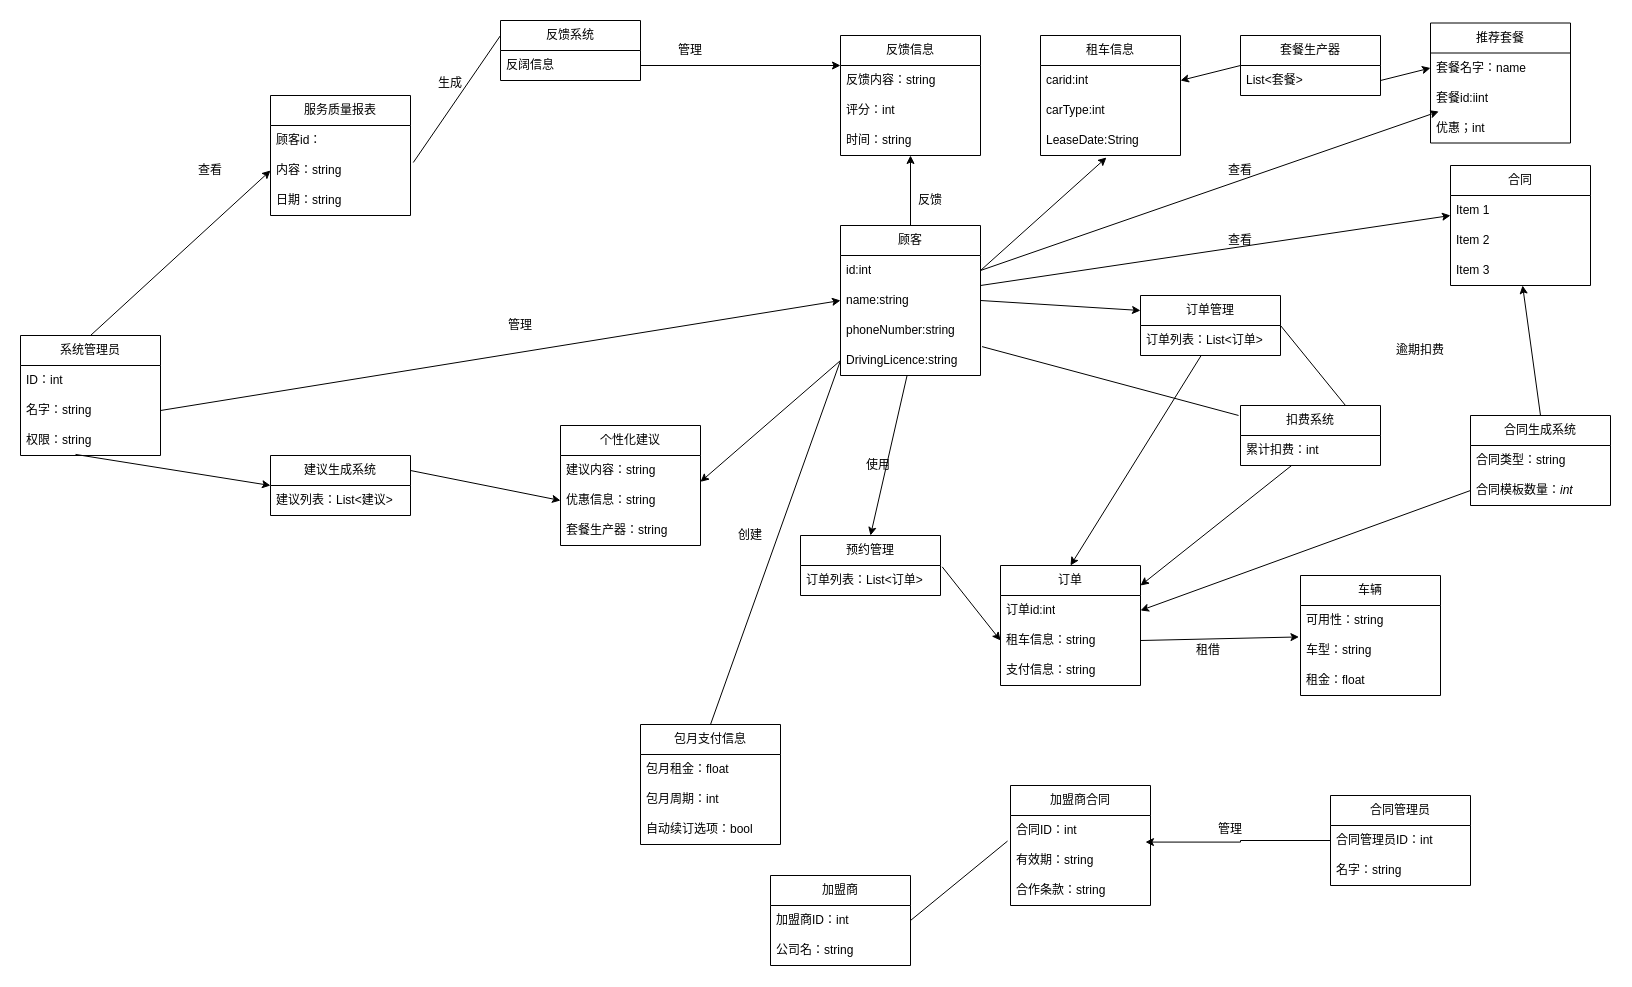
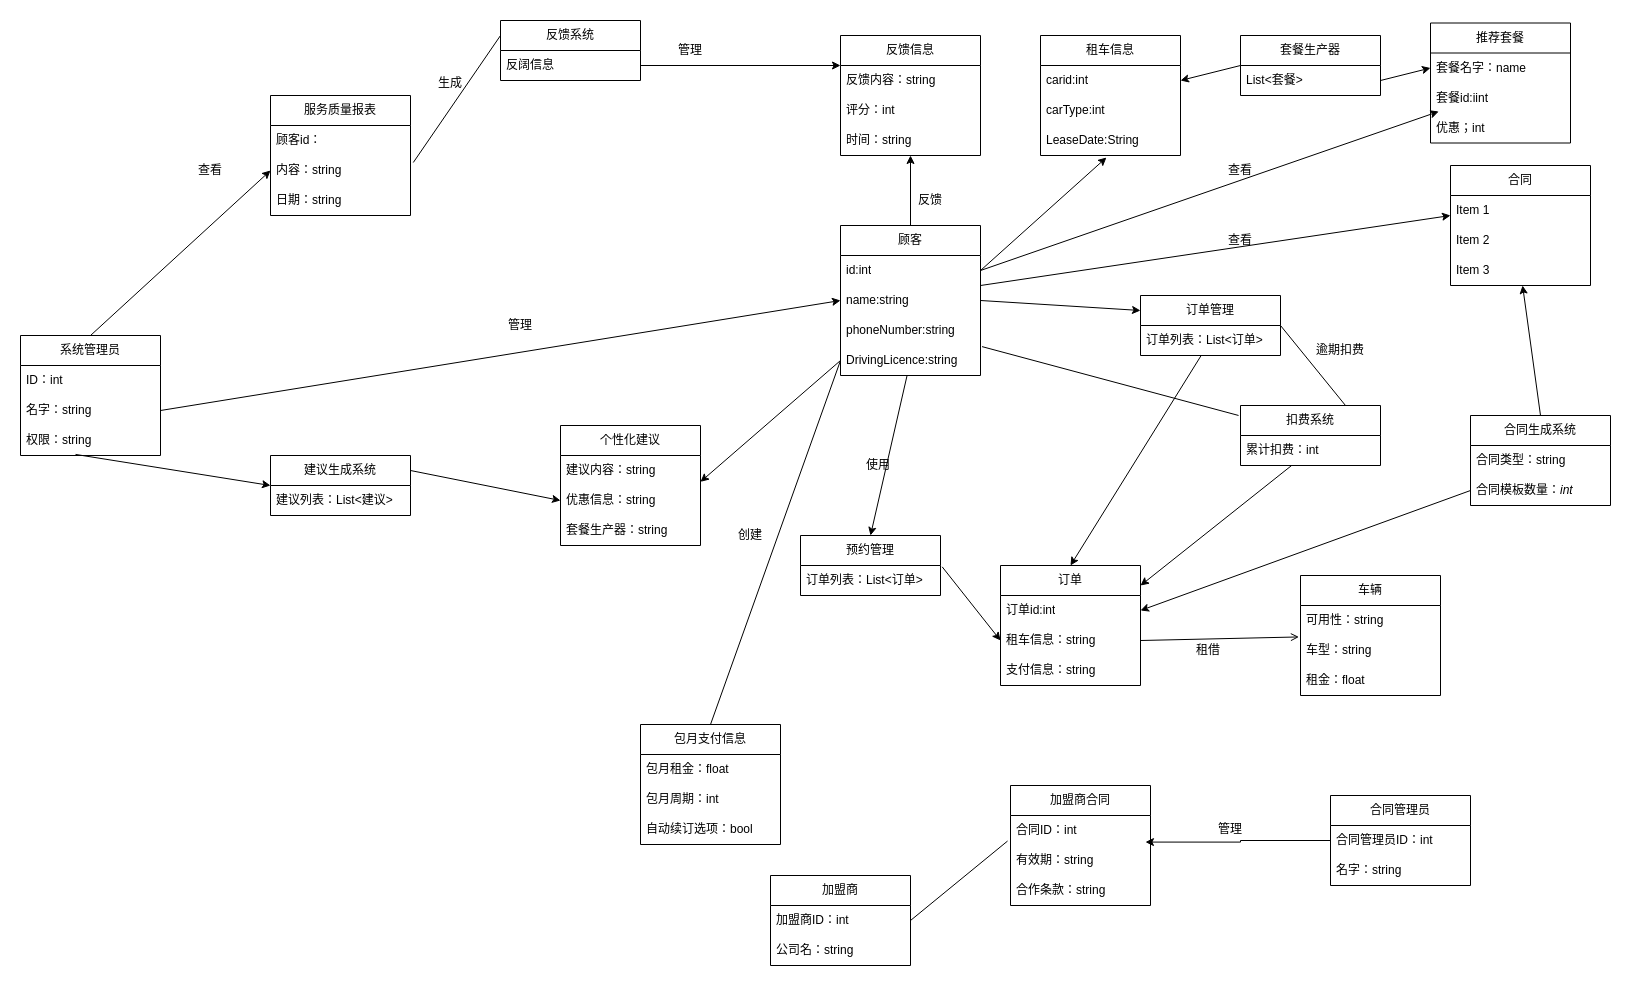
- <mxCell id="92" value="逾期扣费" style="text;html=1;strokeColor=none;fillColor=none;align=center;verticalAlign=middle;whiteSpace=wrap;rounded=0;" parent="1" vertex="1"><mxGeometry x="1390" y="335" width="60" height="30" as="geometry" /></mxCell>
+ <mxCell id="92" value="逾期扣费" style="text;html=1;strokeColor=none;fillColor=none;align=center;verticalAlign=middle;whiteSpace=wrap;rounded=0;" parent="1" vertex="1"><mxGeometry x="1310" y="335" width="60" height="30" as="geometry" /></mxCell>
- <mxCell id="51" value="" style="endArrow=classic;html=1;rounded=0;exitX=1;exitY=0.5;exitDx=0;exitDy=0;entryX=-0.011;entryY=0.048;entryDx=0;entryDy=0;entryPerimeter=0;" parent="1" source="27" target="19" edge="1"><mxGeometry width="50" height="50" relative="1" as="geometry"><mxPoint x="980" y="675" as="sourcePoint" /><mxPoint x="1030" y="625" as="targetPoint" /></mxGeometry></mxCell>
+ <mxCell id="51" value="" style="endArrow=open;html=1;rounded=0;exitX=1;exitY=0.5;exitDx=0;exitDy=0;entryX=-0.011;entryY=0.048;entryDx=0;entryDy=0;entryPerimeter=0;" parent="1" source="27" target="19" edge="1"><mxGeometry width="50" height="50" relative="1" as="geometry"><mxPoint x="980" y="675" as="sourcePoint" /><mxPoint x="1030" y="625" as="targetPoint" /></mxGeometry></mxCell>
